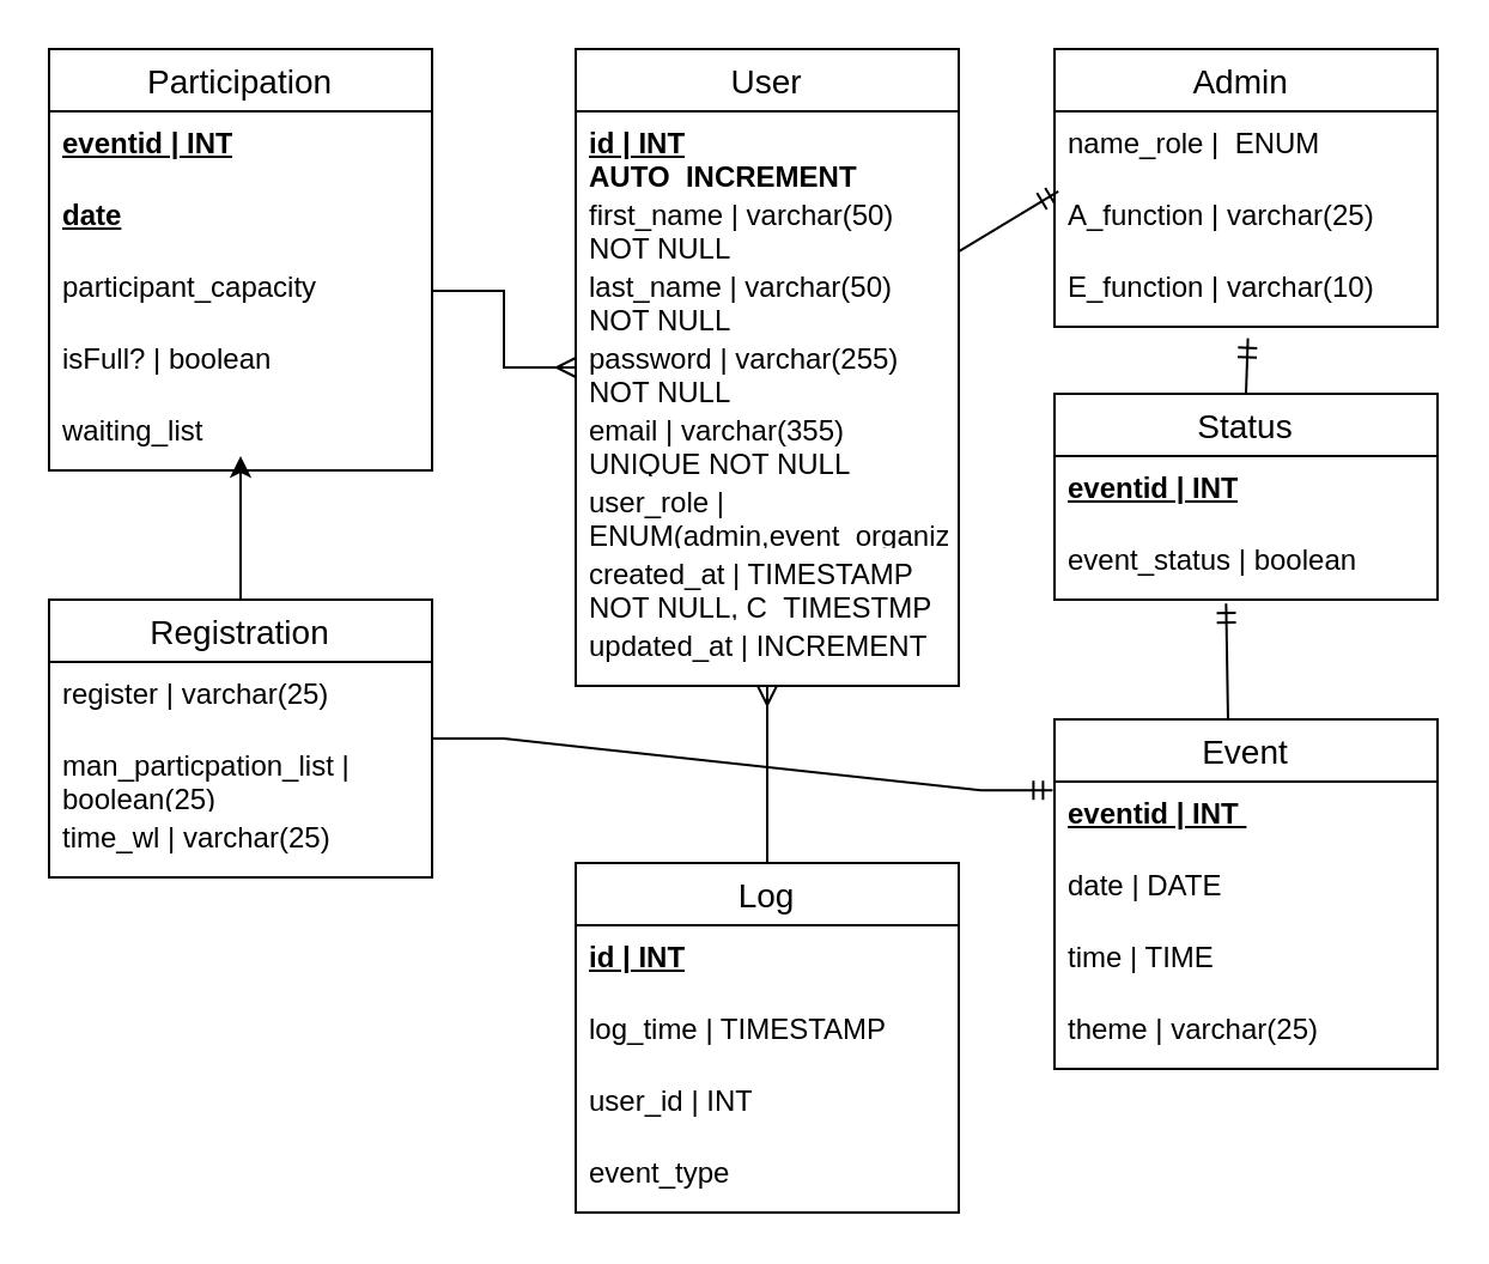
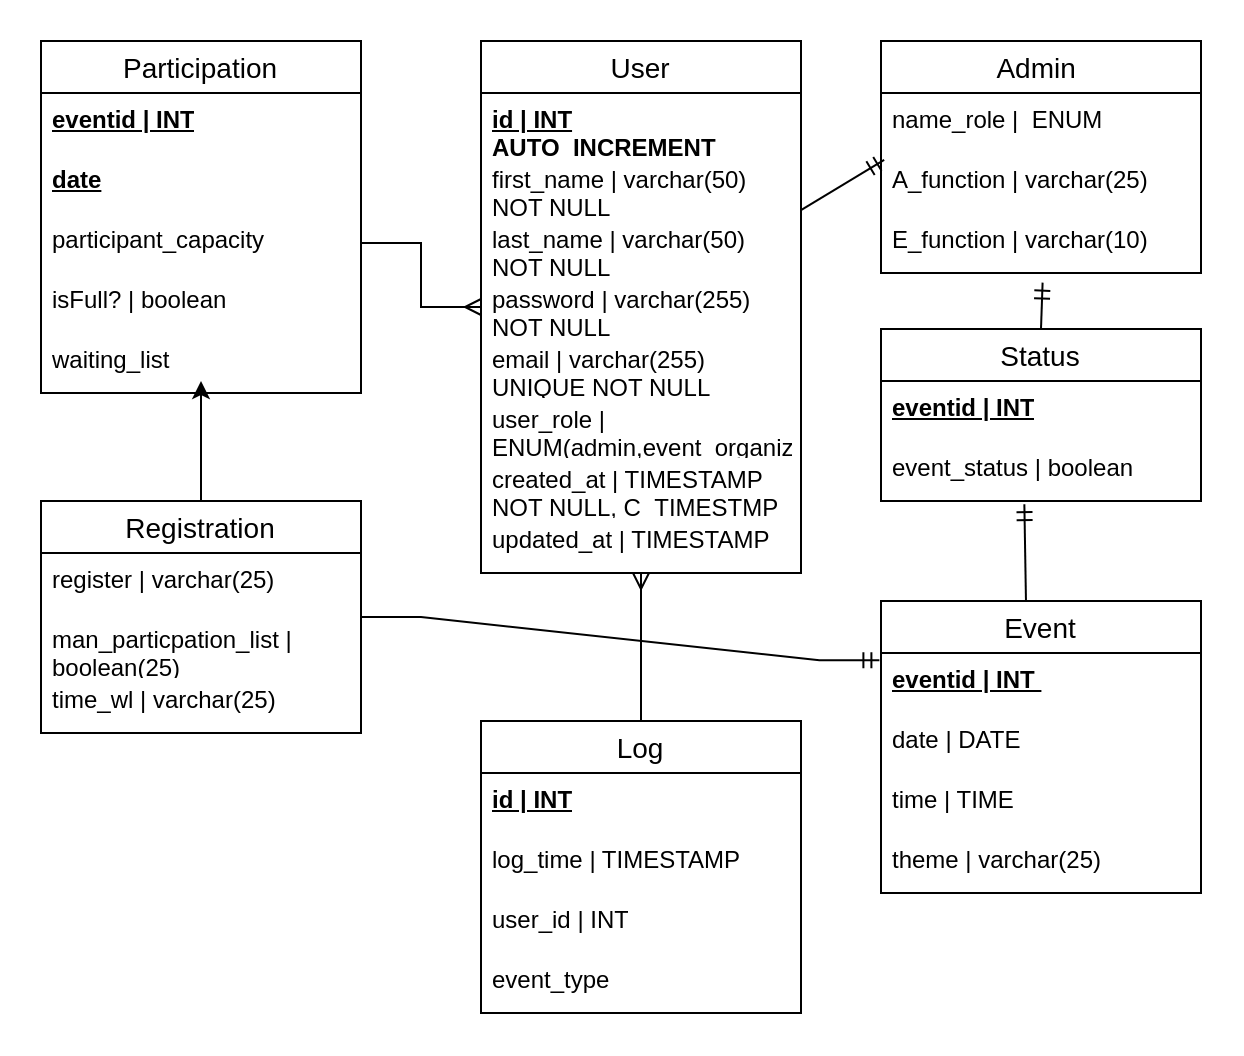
- <mxCell id="12" value="email | varchar(355) UNIQUE NOT NULL" style="text;strokeColor=none;fillColor=none;spacingLeft=4;spacingRight=4;overflow=hidden;rotatable=0;points=[[0,0.5],[1,0.5]];portConstraint=eastwest;fontSize=12;whiteSpace=wrap;html=1;" vertex="1" parent="7"><mxGeometry y="146" width="160" height="30" as="geometry" /></mxCell>
+ <mxCell id="12" value="email | varchar(255) UNIQUE NOT NULL" style="text;strokeColor=none;fillColor=none;spacingLeft=4;spacingRight=4;overflow=hidden;rotatable=0;points=[[0,0.5],[1,0.5]];portConstraint=eastwest;fontSize=12;whiteSpace=wrap;html=1;" vertex="1" parent="7"><mxGeometry y="146" width="160" height="30" as="geometry" /></mxCell>
- <mxCell id="15" value="updated_at | INCREMENT&amp;nbsp;" style="text;strokeColor=none;fillColor=none;spacingLeft=4;spacingRight=4;overflow=hidden;rotatable=0;points=[[0,0.5],[1,0.5]];portConstraint=eastwest;fontSize=12;whiteSpace=wrap;html=1;" vertex="1" parent="7"><mxGeometry y="236" width="160" height="30" as="geometry" /></mxCell>
+ <mxCell id="15" value="updated_at | TIMESTAMP&amp;nbsp;" style="text;strokeColor=none;fillColor=none;spacingLeft=4;spacingRight=4;overflow=hidden;rotatable=0;points=[[0,0.5],[1,0.5]];portConstraint=eastwest;fontSize=12;whiteSpace=wrap;html=1;" vertex="1" parent="7"><mxGeometry y="236" width="160" height="30" as="geometry" /></mxCell>
